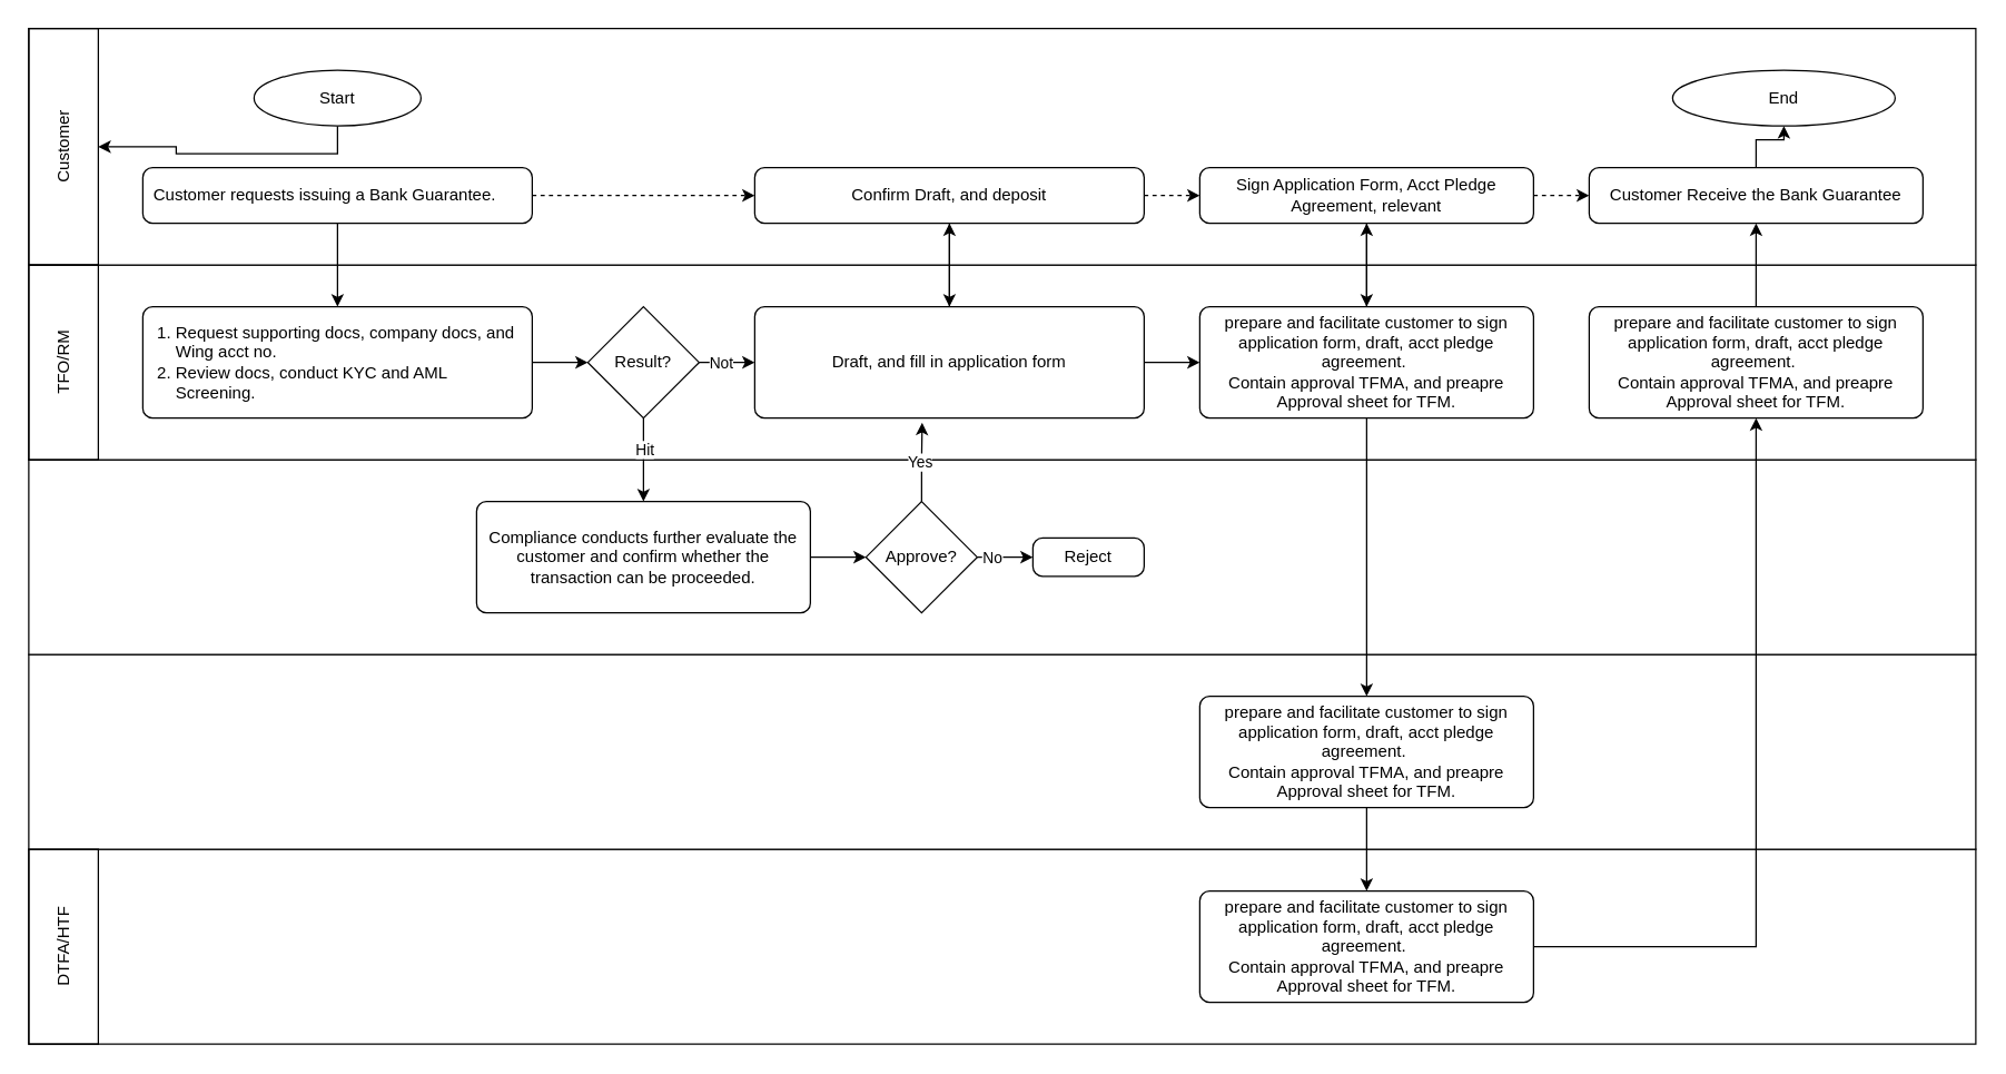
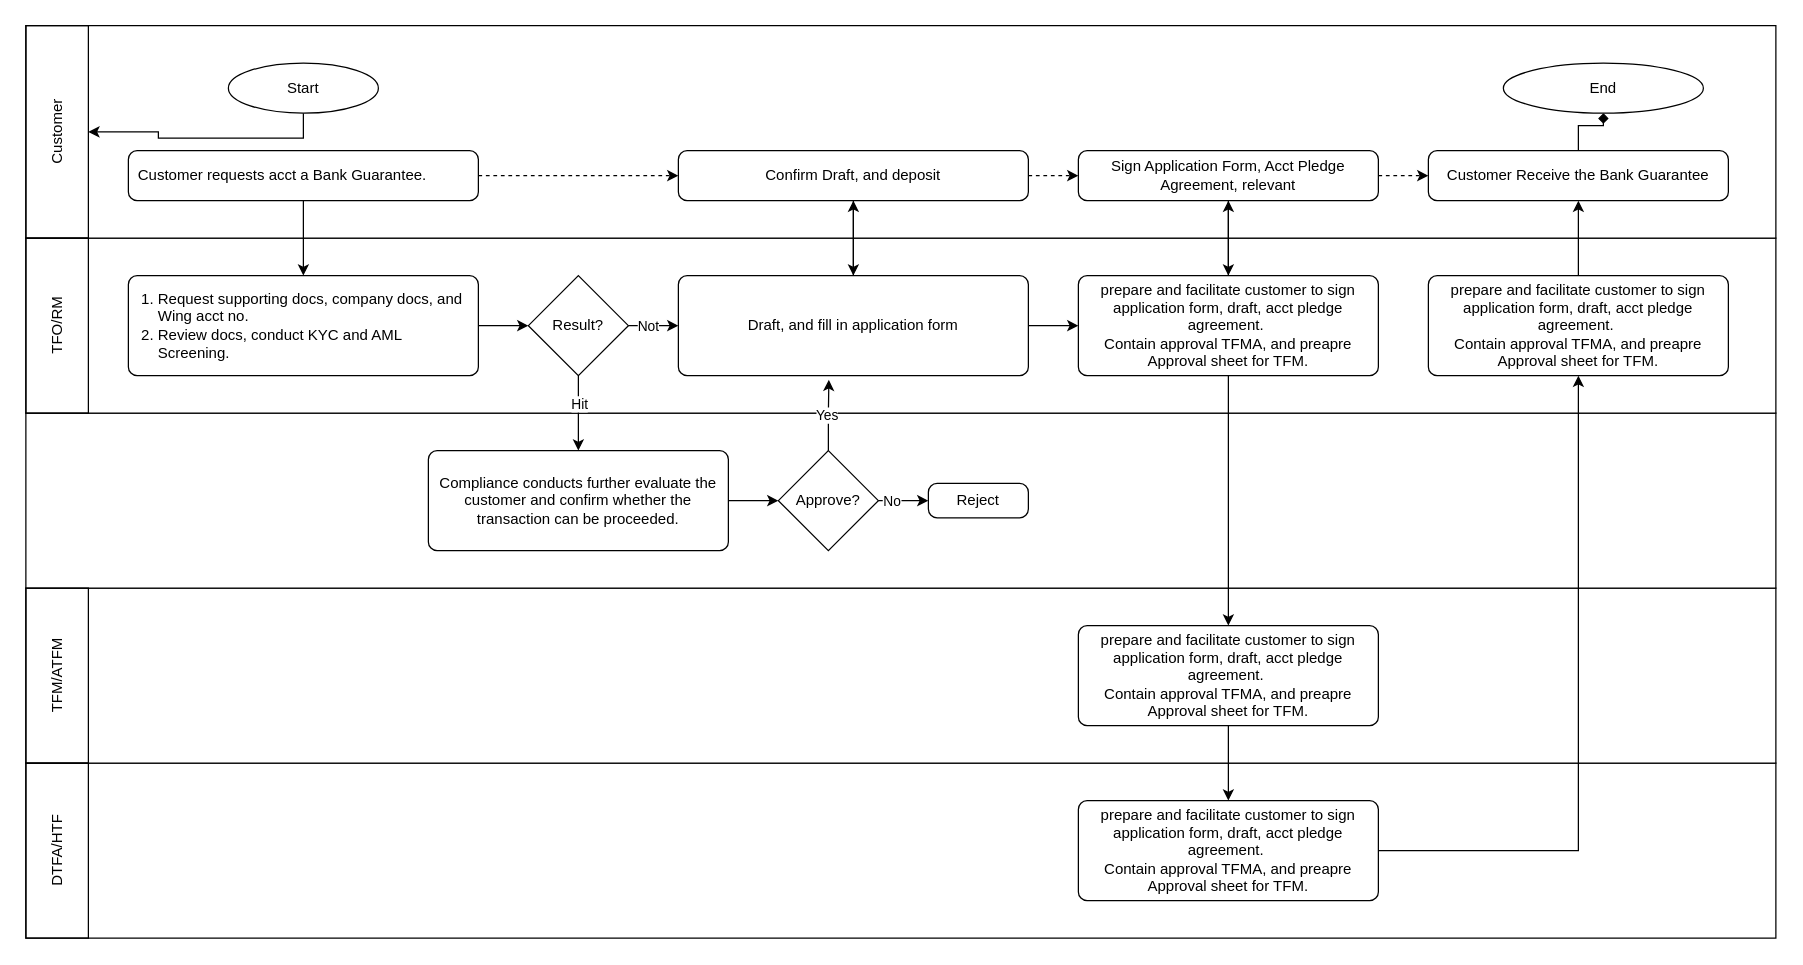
- <mxCell id="45" value="" style="edgeStyle=orthogonalEdgeStyle;rounded=0;orthogonalLoop=1;jettySize=auto;html=1;" parent="1" source="46" target="51" edge="1"><mxGeometry relative="1" as="geometry" /></mxCell>
+ <mxCell id="45" value="" style="edgeStyle=orthogonalEdgeStyle;rounded=0;orthogonalLoop=1;jettySize=auto;html=1;endArrow=diamond;" parent="1" source="46" target="51" edge="1"><mxGeometry relative="1" as="geometry" /></mxCell>
- <mxCell id="12" value="Customer requests issuing a Bank Guarantee." style="rounded=1;html=1;absoluteArcSize=1;arcSize=14;strokeWidth=1;spacingLeft=6;spacingRight=4;align=left;horizontal=1;imageHeight=24;labelPadding=20;labelBackgroundColor=none;labelBorderColor=none;textShadow=0;whiteSpace=wrap;" parent="1" vertex="1"><mxGeometry x="102" y="120" width="280" height="40" as="geometry" /></mxCell>
+ <mxCell id="12" value="Customer requests acct a Bank Guarantee." style="rounded=1;html=1;absoluteArcSize=1;arcSize=14;strokeWidth=1;spacingLeft=6;spacingRight=4;align=left;horizontal=1;imageHeight=24;labelPadding=20;labelBackgroundColor=none;labelBorderColor=none;textShadow=0;whiteSpace=wrap;" parent="1" vertex="1"><mxGeometry x="102" y="120" width="280" height="40" as="geometry" /></mxCell>
+ <mxCell id="48" value="TFM/ATFM" style="rounded=0;whiteSpace=wrap;html=1;fillColor=none;horizontal=0;" parent="1" vertex="1"><mxGeometry y="470" width="50" height="140" as="geometry" x="20" /></mxCell>
